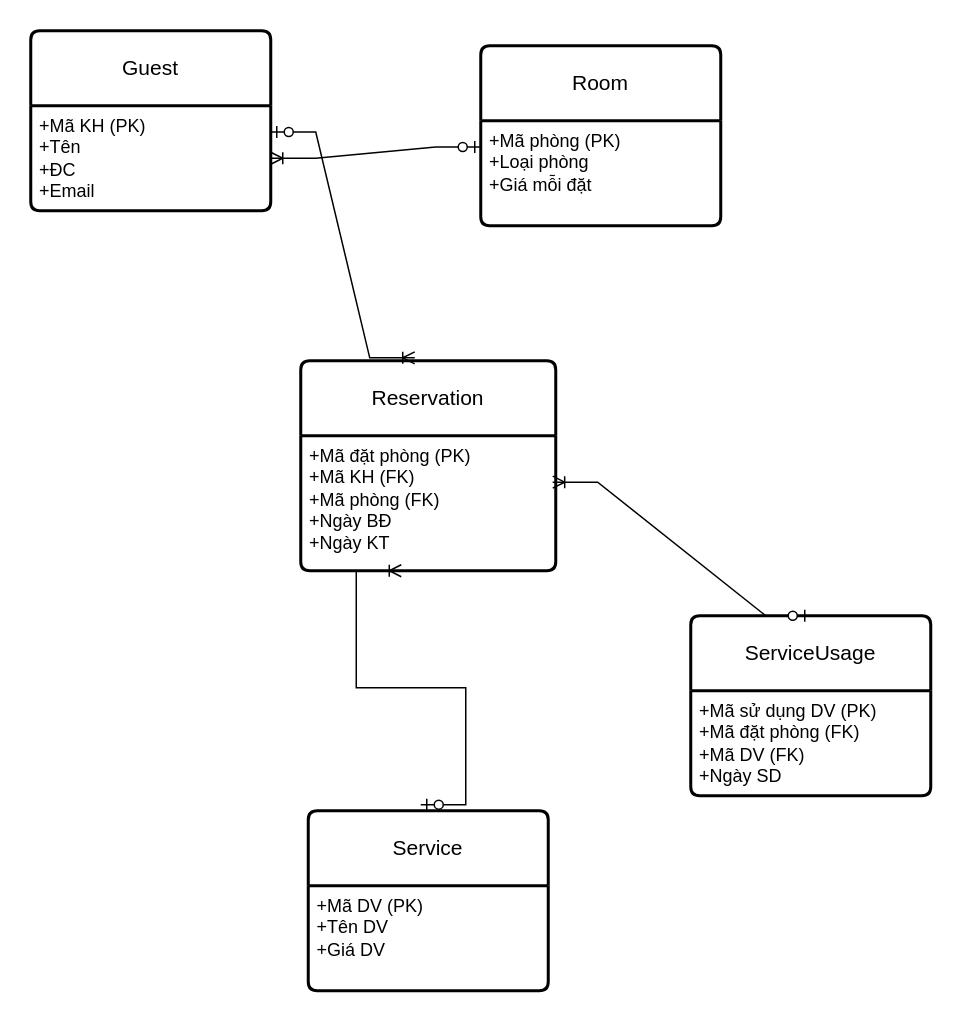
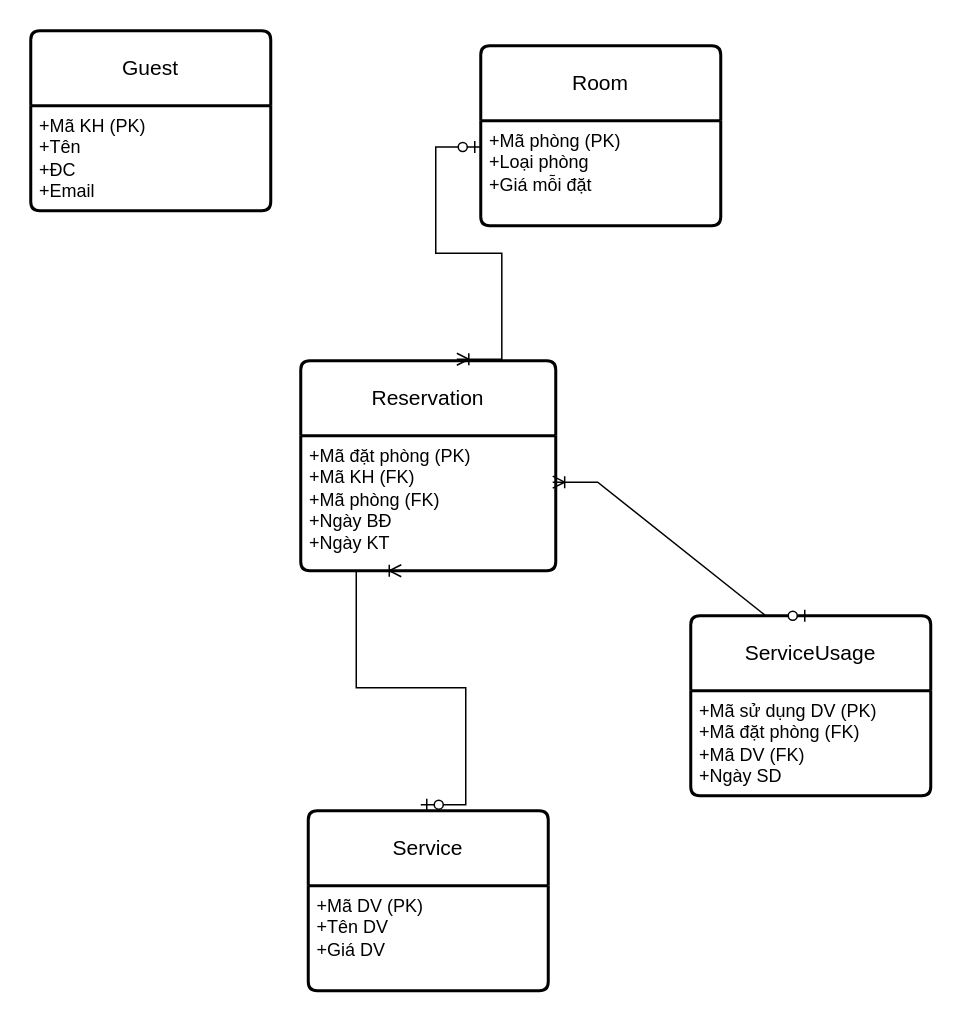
- <mxCell id="14" value="" style="edgeStyle=entityRelationEdgeStyle;fontSize=12;html=1;endArrow=ERoneToMany;startArrow=ERzeroToOne;rounded=0;exitX=0;exitY=0.25;exitDx=0;exitDy=0;" edge="1" parent="1" source="10" target="12"><mxGeometry width="100" height="100" relative="1" as="geometry"><mxPoint x="220" y="370" as="sourcePoint" /><mxPoint x="320" y="270" as="targetPoint" /></mxGeometry></mxCell>
+ <mxCell id="14" value="" style="edgeStyle=entityRelationEdgeStyle;fontSize=12;html=1;endArrow=ERoneToMany;startArrow=ERzeroToOne;rounded=0;exitX=0;exitY=0.25;exitDx=0;exitDy=0;entryX=0.612;entryY=-0.007;entryDx=0;entryDy=0;entryPerimeter=0;" edge="1" parent="1" source="10" target="2"><mxGeometry width="100" height="100" relative="1" as="geometry"><mxPoint x="220" y="370" as="sourcePoint" /><mxPoint x="320" y="270" as="targetPoint" /></mxGeometry></mxCell>
- <mxCell id="13" value="" style="edgeStyle=entityRelationEdgeStyle;fontSize=12;html=1;endArrow=ERoneToMany;startArrow=ERzeroToOne;rounded=0;exitX=1;exitY=0.25;exitDx=0;exitDy=0;entryX=0.447;entryY=-0.014;entryDx=0;entryDy=0;entryPerimeter=0;" edge="1" parent="1" source="12" target="2"><mxGeometry width="100" height="100" relative="1" as="geometry"><mxPoint x="150" y="240" as="sourcePoint" /><mxPoint x="250" y="140" as="targetPoint" /></mxGeometry></mxCell>
